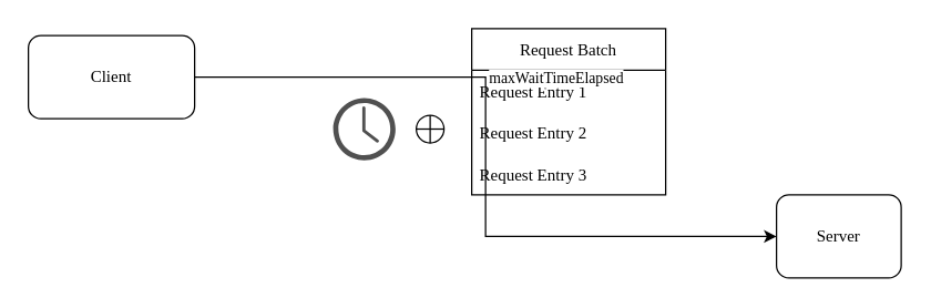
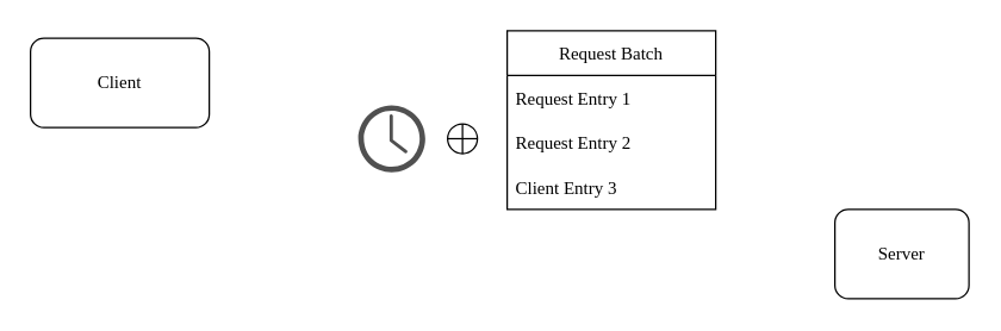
- <mxCell id="6" style="edgeStyle=orthogonalEdgeStyle;rounded=0;orthogonalLoop=1;jettySize=auto;html=1;exitX=1;exitY=0.5;exitDx=0;exitDy=0;entryX=0;entryY=0.5;entryDx=0;entryDy=0;fontFamily=Fira Code Retina;" parent="1" source="8" target="9" edge="1"><mxGeometry relative="1" as="geometry" /></mxCell>
- <mxCell id="7" value="maxWaitTimeElapsed" style="edgeLabel;html=1;align=center;verticalAlign=middle;resizable=0;points=[];fontFamily=Fira Code Retina;" parent="6" vertex="1" connectable="0"><mxGeometry x="-0.383" y="-1" relative="1" as="geometry"><mxPoint x="95" y="-1" as="offset" /></mxGeometry></mxCell>
- <mxCell id="5" value="Request Entry 3" style="text;strokeColor=none;fillColor=none;align=left;verticalAlign=middle;spacingLeft=4;spacingRight=4;overflow=hidden;points=[[0,0.5],[1,0.5]];portConstraint=eastwest;rotatable=0;fontFamily=Fira Code Retina;" parent="2" vertex="1"><mxGeometry y="90" width="140" height="30" as="geometry" /></mxCell>
+ <mxCell id="5" value="Client Entry 3" style="text;strokeColor=none;fillColor=none;align=left;verticalAlign=middle;spacingLeft=4;spacingRight=4;overflow=hidden;points=[[0,0.5],[1,0.5]];portConstraint=eastwest;rotatable=0;fontFamily=Fira Code Retina;" parent="2" vertex="1"><mxGeometry y="90" width="140" height="30" as="geometry" /></mxCell>
